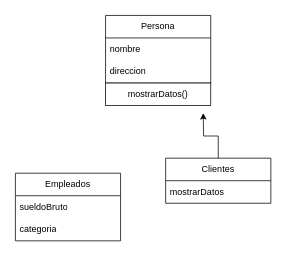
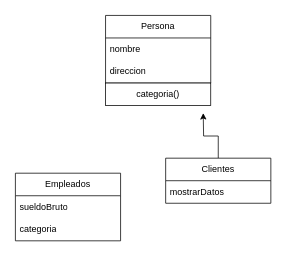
- <mxCell id="11" value="mostrarDatos()" style="rounded=0;whiteSpace=wrap;html=1;" vertex="1" parent="1"><mxGeometry x="140" y="110" width="140" height="30" as="geometry" /></mxCell>
+ <mxCell id="11" value="categoria()" style="rounded=0;whiteSpace=wrap;html=1;" vertex="1" parent="1"><mxGeometry x="140" y="110" width="140" height="30" as="geometry" /></mxCell>
